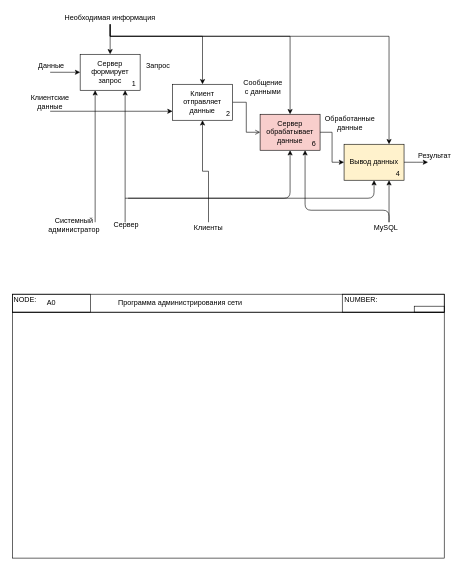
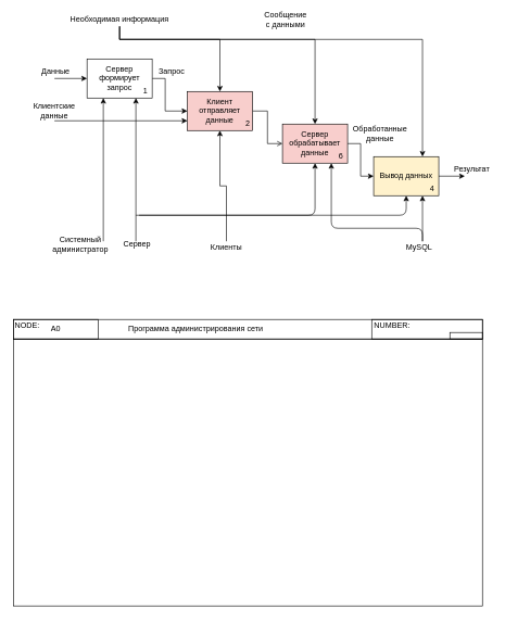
- <mxCell id="14" style="edgeStyle=orthogonalEdgeStyle;rounded=0;orthogonalLoop=1;jettySize=auto;html=1;exitX=0.5;exitY=1;exitDx=0;exitDy=0;entryX=0.5;entryY=0;entryDx=0;entryDy=0;" parent="1" source="18" target="3" edge="1"><mxGeometry relative="1" as="geometry" /></mxCell>
+ <mxCell id="2" style="edgeStyle=orthogonalEdgeStyle;rounded=0;orthogonalLoop=1;jettySize=auto;html=1;exitX=1;exitY=0.5;exitDx=0;exitDy=0;entryX=0;entryY=0.5;entryDx=0;entryDy=0;" parent="1" source="3" target="11" edge="1"><mxGeometry relative="1" as="geometry"><Array as="points"><mxPoint x="253" y="120" /><mxPoint x="253" y="170" /></Array></mxGeometry></mxCell>
- <mxCell id="43" value="Сообщение с данными" style="text;html=1;strokeColor=none;fillColor=none;align=center;verticalAlign=middle;whiteSpace=wrap;rounded=0;" parent="1" vertex="1"><mxGeometry x="403" y="130" width="70" height="30" as="geometry" /></mxCell>
+ <mxCell id="43" value="Сообщение с данными" style="text;html=1;strokeColor=none;fillColor=none;align=center;verticalAlign=middle;whiteSpace=wrap;rounded=0;" parent="1" vertex="1"><mxGeometry x="403" y="15" width="70" height="30" as="geometry" /></mxCell>
- <mxCell id="11" value="Клиент отправляет данные" style="rounded=0;whiteSpace=wrap;html=1;" parent="1" vertex="1"><mxGeometry x="287" y="140" width="100" height="60" as="geometry" /></mxCell>
+ <mxCell id="11" value="Клиент отправляет данные" style="rounded=0;whiteSpace=wrap;html=1;fillColor=#f8cecc;" parent="1" vertex="1"><mxGeometry x="287" y="140" width="100" height="60" as="geometry" /></mxCell>
